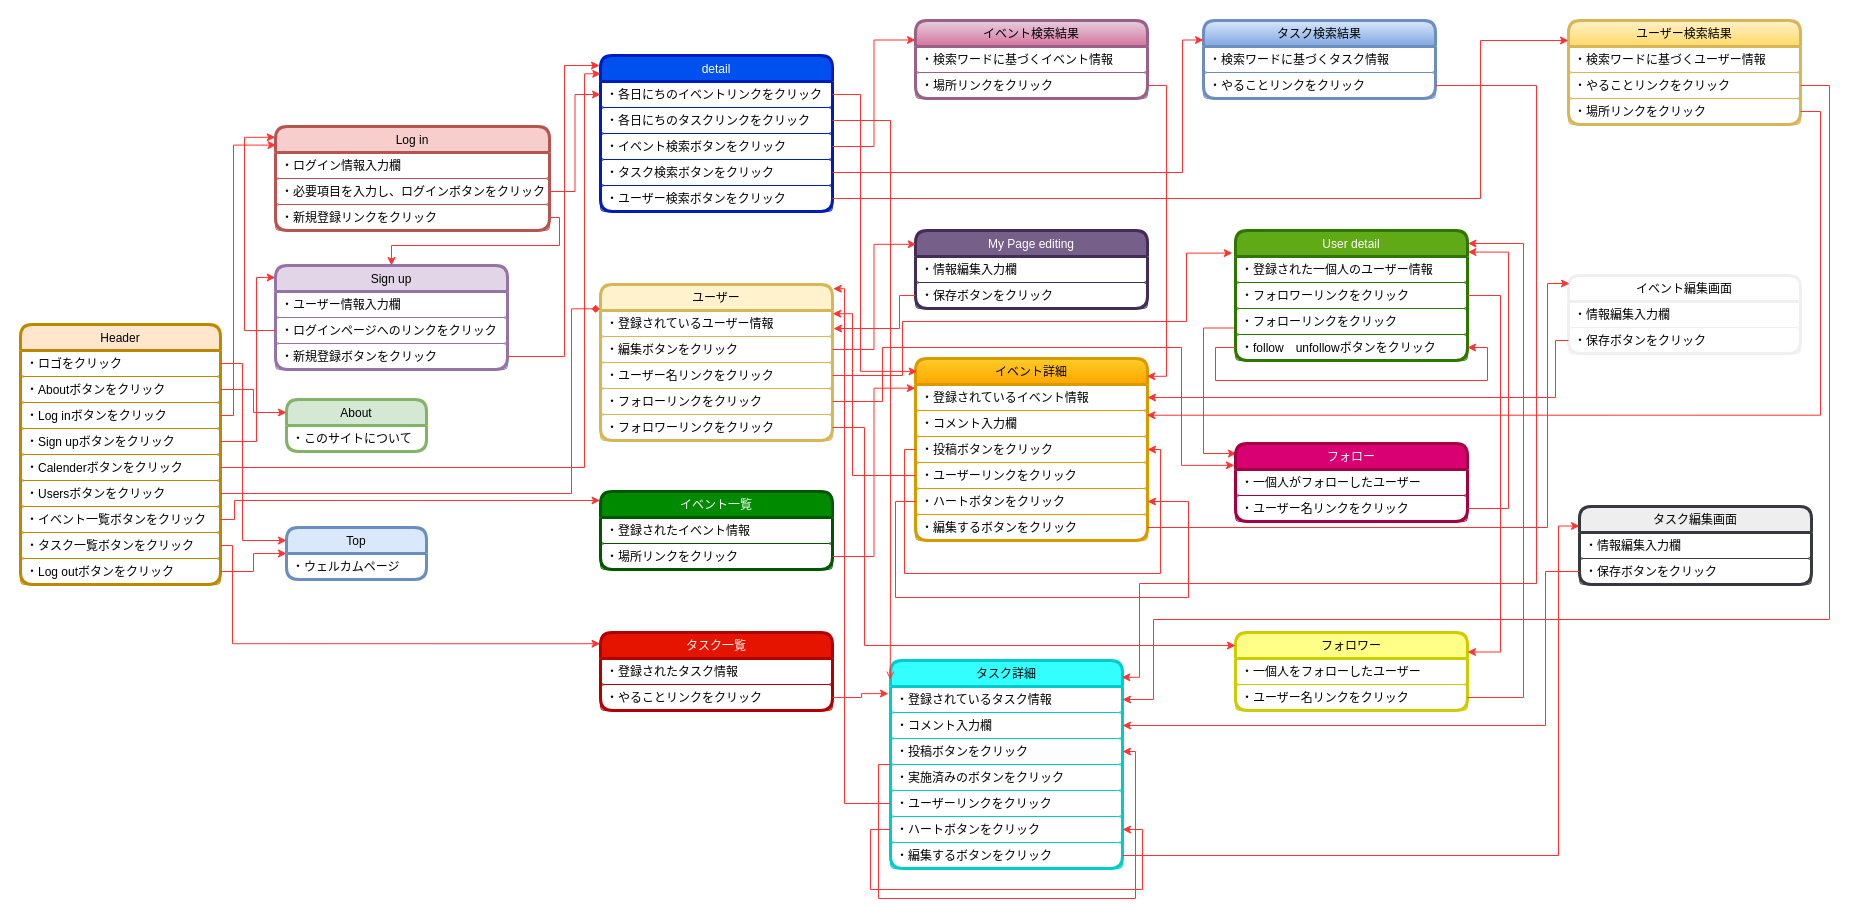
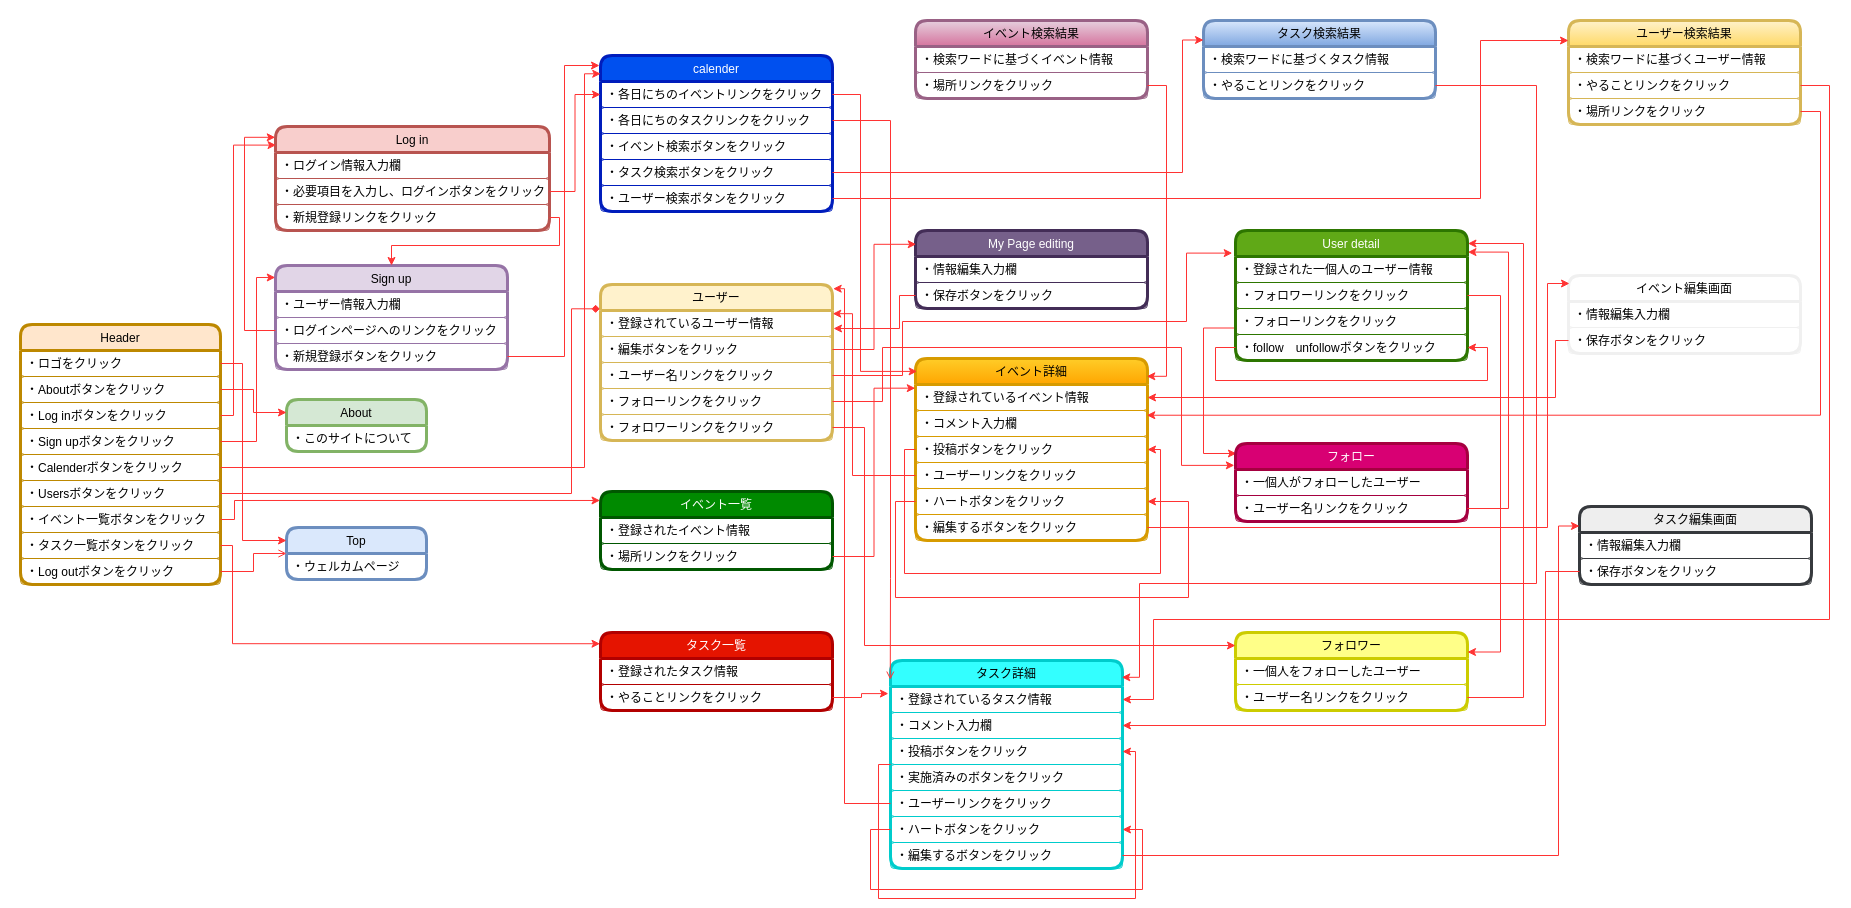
- <mxCell id="36" value="detail" style="swimlane;fontStyle=0;childLayout=stackLayout;horizontal=1;startSize=26;fillColor=#0050ef;horizontalStack=0;resizeParent=1;resizeParentMax=0;resizeLast=0;collapsible=1;marginBottom=0;rounded=1;glass=0;sketch=0;strokeWidth=3;fontColor=#ffffff;strokeColor=#001DBC;" parent="1" vertex="1"><mxGeometry x="600" y="55" width="232" height="156" as="geometry"><mxRectangle x="212" y="53" width="60" height="26" as="alternateBounds" /></mxGeometry></mxCell>
+ <mxCell id="36" value="calender" style="swimlane;fontStyle=0;childLayout=stackLayout;horizontal=1;startSize=26;fillColor=#0050ef;horizontalStack=0;resizeParent=1;resizeParentMax=0;resizeLast=0;collapsible=1;marginBottom=0;rounded=1;glass=0;sketch=0;strokeWidth=3;fontColor=#ffffff;strokeColor=#001DBC;" parent="1" vertex="1"><mxGeometry x="600" y="55" width="232" height="156" as="geometry"><mxRectangle x="212" y="53" width="60" height="26" as="alternateBounds" /></mxGeometry></mxCell>
- <mxCell id="106" style="edgeStyle=orthogonalEdgeStyle;rounded=0;orthogonalLoop=1;jettySize=auto;html=1;exitX=1;exitY=0.5;exitDx=0;exitDy=0;entryX=0;entryY=0.25;entryDx=0;entryDy=0;fontColor=#000000;strokeColor=#FF3333;" parent="1" source="39" target="103" edge="1"><mxGeometry relative="1" as="geometry" /></mxCell>
- <mxCell id="14" style="edgeStyle=orthogonalEdgeStyle;rounded=0;orthogonalLoop=1;jettySize=auto;html=1;exitX=1;exitY=0.5;exitDx=0;exitDy=0;entryX=0;entryY=0.5;entryDx=0;entryDy=0;fontColor=#000000;strokeColor=#FF3333;" parent="1" source="11" target="12" edge="1"><mxGeometry relative="1" as="geometry" /></mxCell>
+ <mxCell id="14" style="edgeStyle=orthogonalEdgeStyle;rounded=0;orthogonalLoop=1;jettySize=auto;html=1;exitX=1;exitY=0.5;exitDx=0;exitDy=0;entryX=0;entryY=0.5;entryDx=0;entryDy=0;fontColor=#000000;strokeColor=#FF3333;endArrow=open;" parent="1" source="11" target="12" edge="1"><mxGeometry relative="1" as="geometry" /></mxCell>
